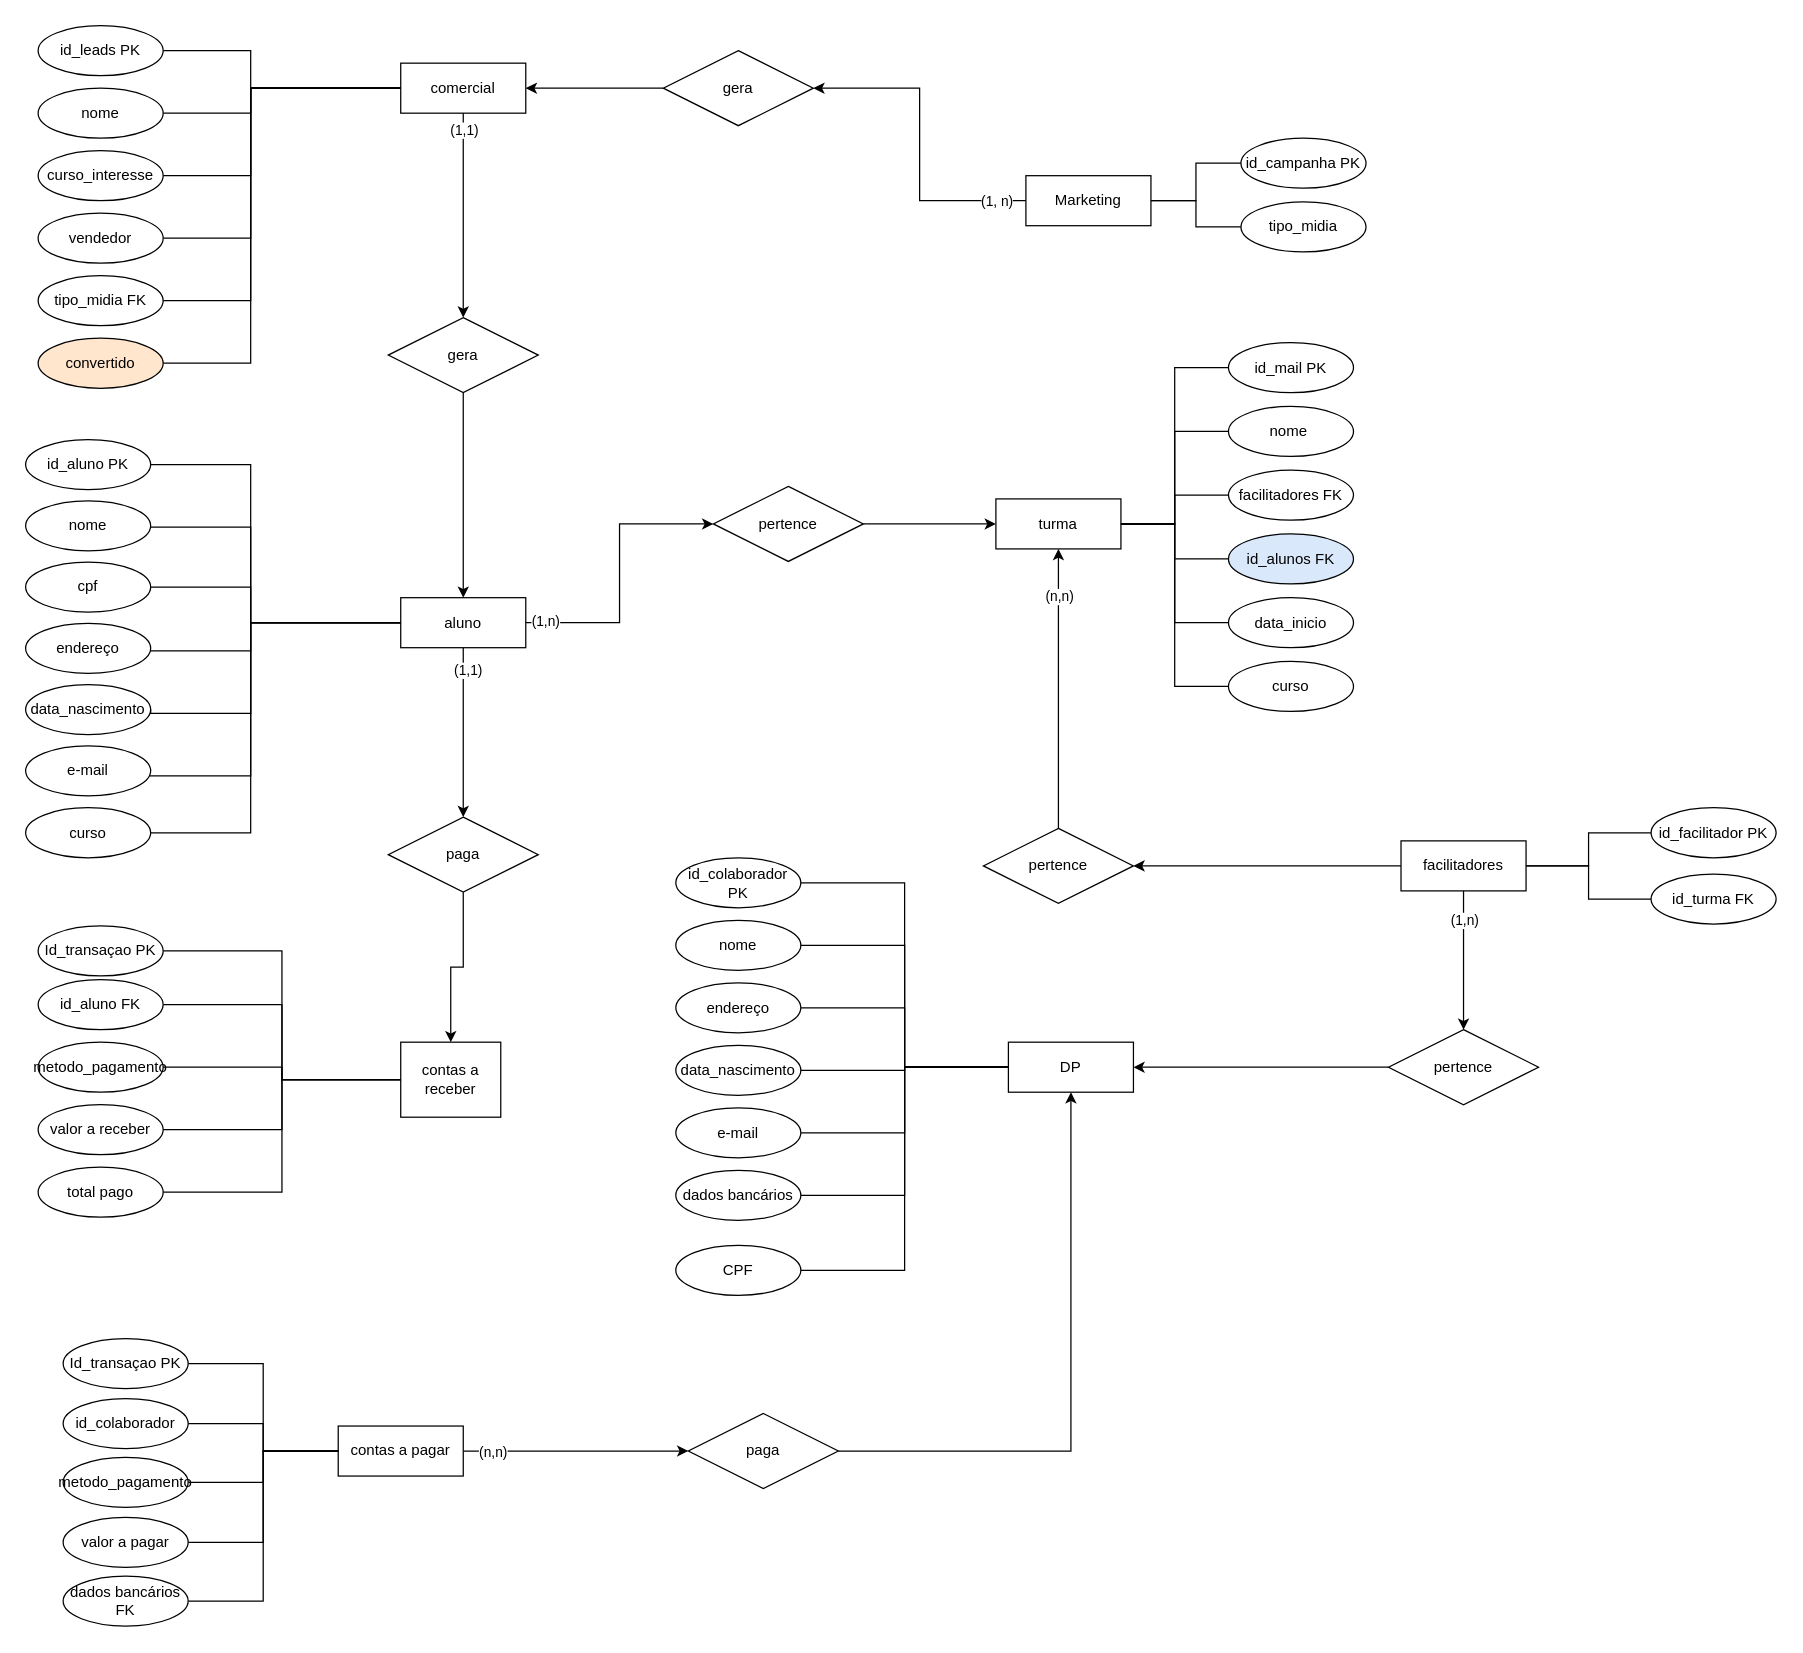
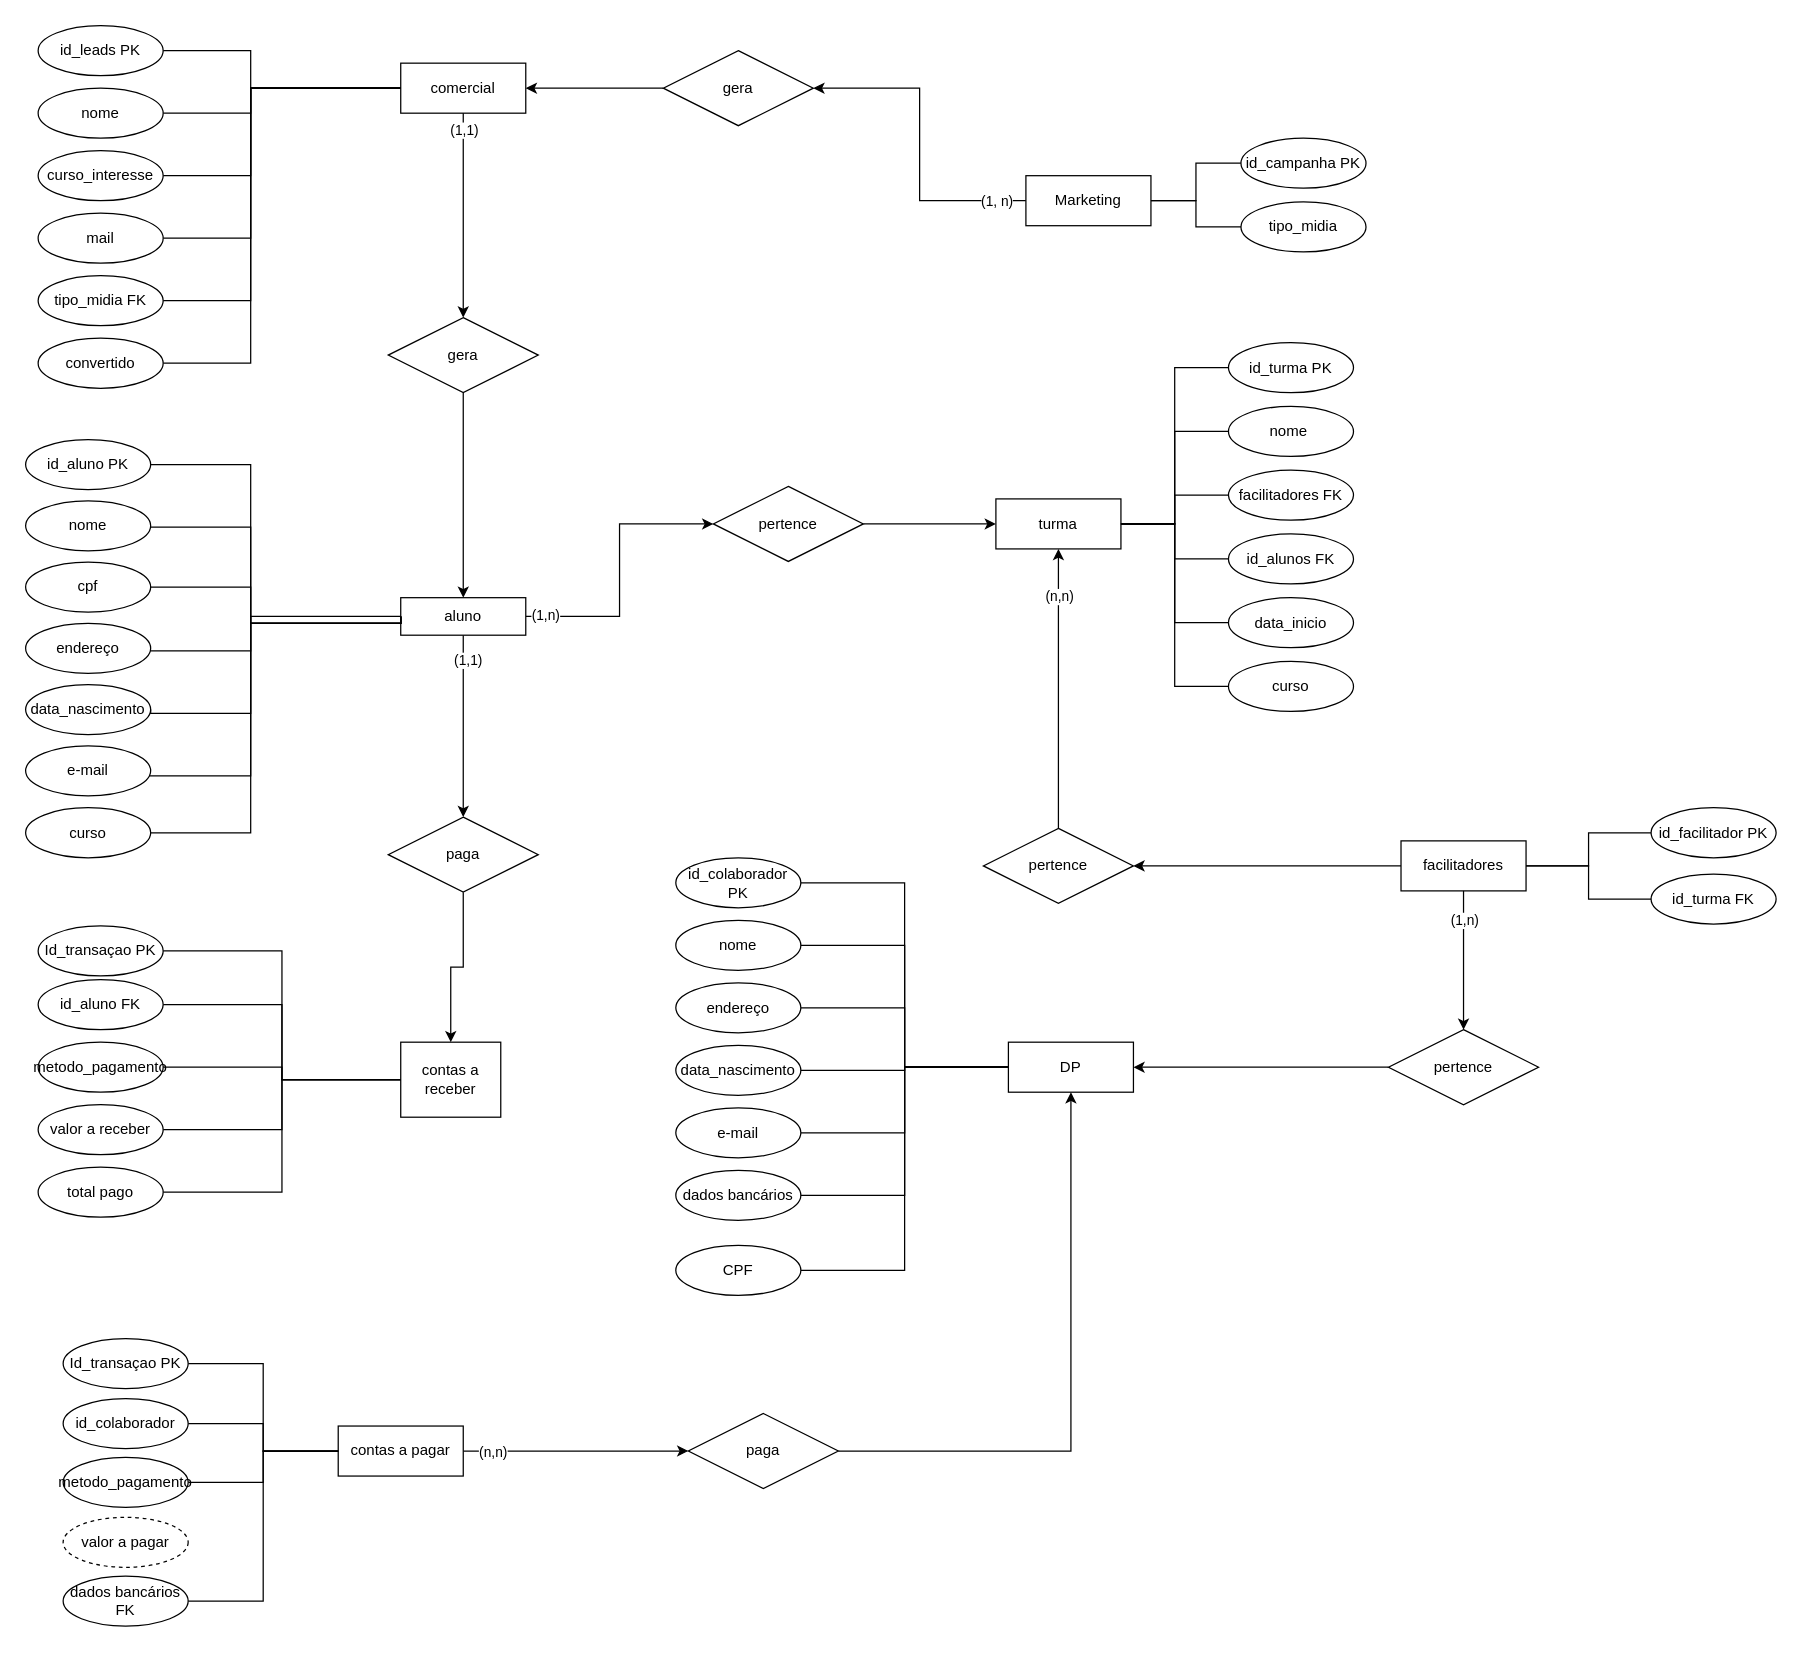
- <mxCell id="85" value="vendedor" style="ellipse;whiteSpace=wrap;html=1;align=center;" parent="1" vertex="1"><mxGeometry x="30" y="170" width="100" height="40" as="geometry" /></mxCell>
+ <mxCell id="85" value="mail" style="ellipse;whiteSpace=wrap;html=1;align=center;" parent="1" vertex="1"><mxGeometry x="30" y="170" width="100" height="40" as="geometry" /></mxCell>
- <mxCell id="89" value="convertido" style="ellipse;whiteSpace=wrap;html=1;align=center;fillColor=#ffe6cc;" parent="1" vertex="1"><mxGeometry x="30" y="270" width="100" height="40" as="geometry" /></mxCell>
+ <mxCell id="89" value="convertido" style="ellipse;whiteSpace=wrap;html=1;align=center;" parent="1" vertex="1"><mxGeometry x="30" y="270" width="100" height="40" as="geometry" /></mxCell>
- <mxCell id="25" value="id_mail PK" style="ellipse;whiteSpace=wrap;html=1;align=center;flipV=1;" parent="1" vertex="1"><mxGeometry x="982" y="273.5" width="100" height="40" as="geometry" /></mxCell>
+ <mxCell id="25" value="id_turma PK" style="ellipse;whiteSpace=wrap;html=1;align=center;flipV=1;" parent="1" vertex="1"><mxGeometry x="982" y="273.5" width="100" height="40" as="geometry" /></mxCell>
- <mxCell id="27" value="id_alunos FK" style="ellipse;whiteSpace=wrap;html=1;align=center;flipV=1;fillColor=#dae8fc;" parent="1" vertex="1"><mxGeometry x="982" y="426.5" width="100" height="40" as="geometry" /></mxCell>
+ <mxCell id="27" value="id_alunos FK" style="ellipse;whiteSpace=wrap;html=1;align=center;flipV=1;" parent="1" vertex="1"><mxGeometry x="982" y="426.5" width="100" height="40" as="geometry" /></mxCell>
- <mxCell id="6" value="aluno" style="whiteSpace=wrap;html=1;align=center;" parent="1" vertex="1"><mxGeometry x="320" y="477.5" width="100" height="40" as="geometry" /></mxCell>
+ <mxCell id="6" value="aluno" style="whiteSpace=wrap;html=1;align=center;" parent="1" vertex="1"><mxGeometry x="320" y="477.5" width="100" height="30" as="geometry" /></mxCell>
- <mxCell id="74" value="valor a pagar" style="ellipse;whiteSpace=wrap;html=1;align=center;" parent="1" vertex="1"><mxGeometry x="50" y="1213" width="100" height="40" as="geometry" /></mxCell>
+ <mxCell id="74" value="valor a pagar" style="ellipse;whiteSpace=wrap;html=1;align=center;dashed=1;" parent="1" vertex="1"><mxGeometry x="50" y="1213" width="100" height="40" as="geometry" /></mxCell>
- <mxCell id="73" value="" style="edgeStyle=orthogonalEdgeStyle;rounded=0;orthogonalLoop=1;jettySize=auto;html=1;entryX=0;entryY=0.5;entryDx=0;entryDy=0;endArrow=none;endFill=0;startArrow=none;startFill=0;" parent="1" source="74" target="68" edge="1"><mxGeometry relative="1" as="geometry"><mxPoint x="230" y="1233" as="targetPoint" /></mxGeometry></mxCell>
